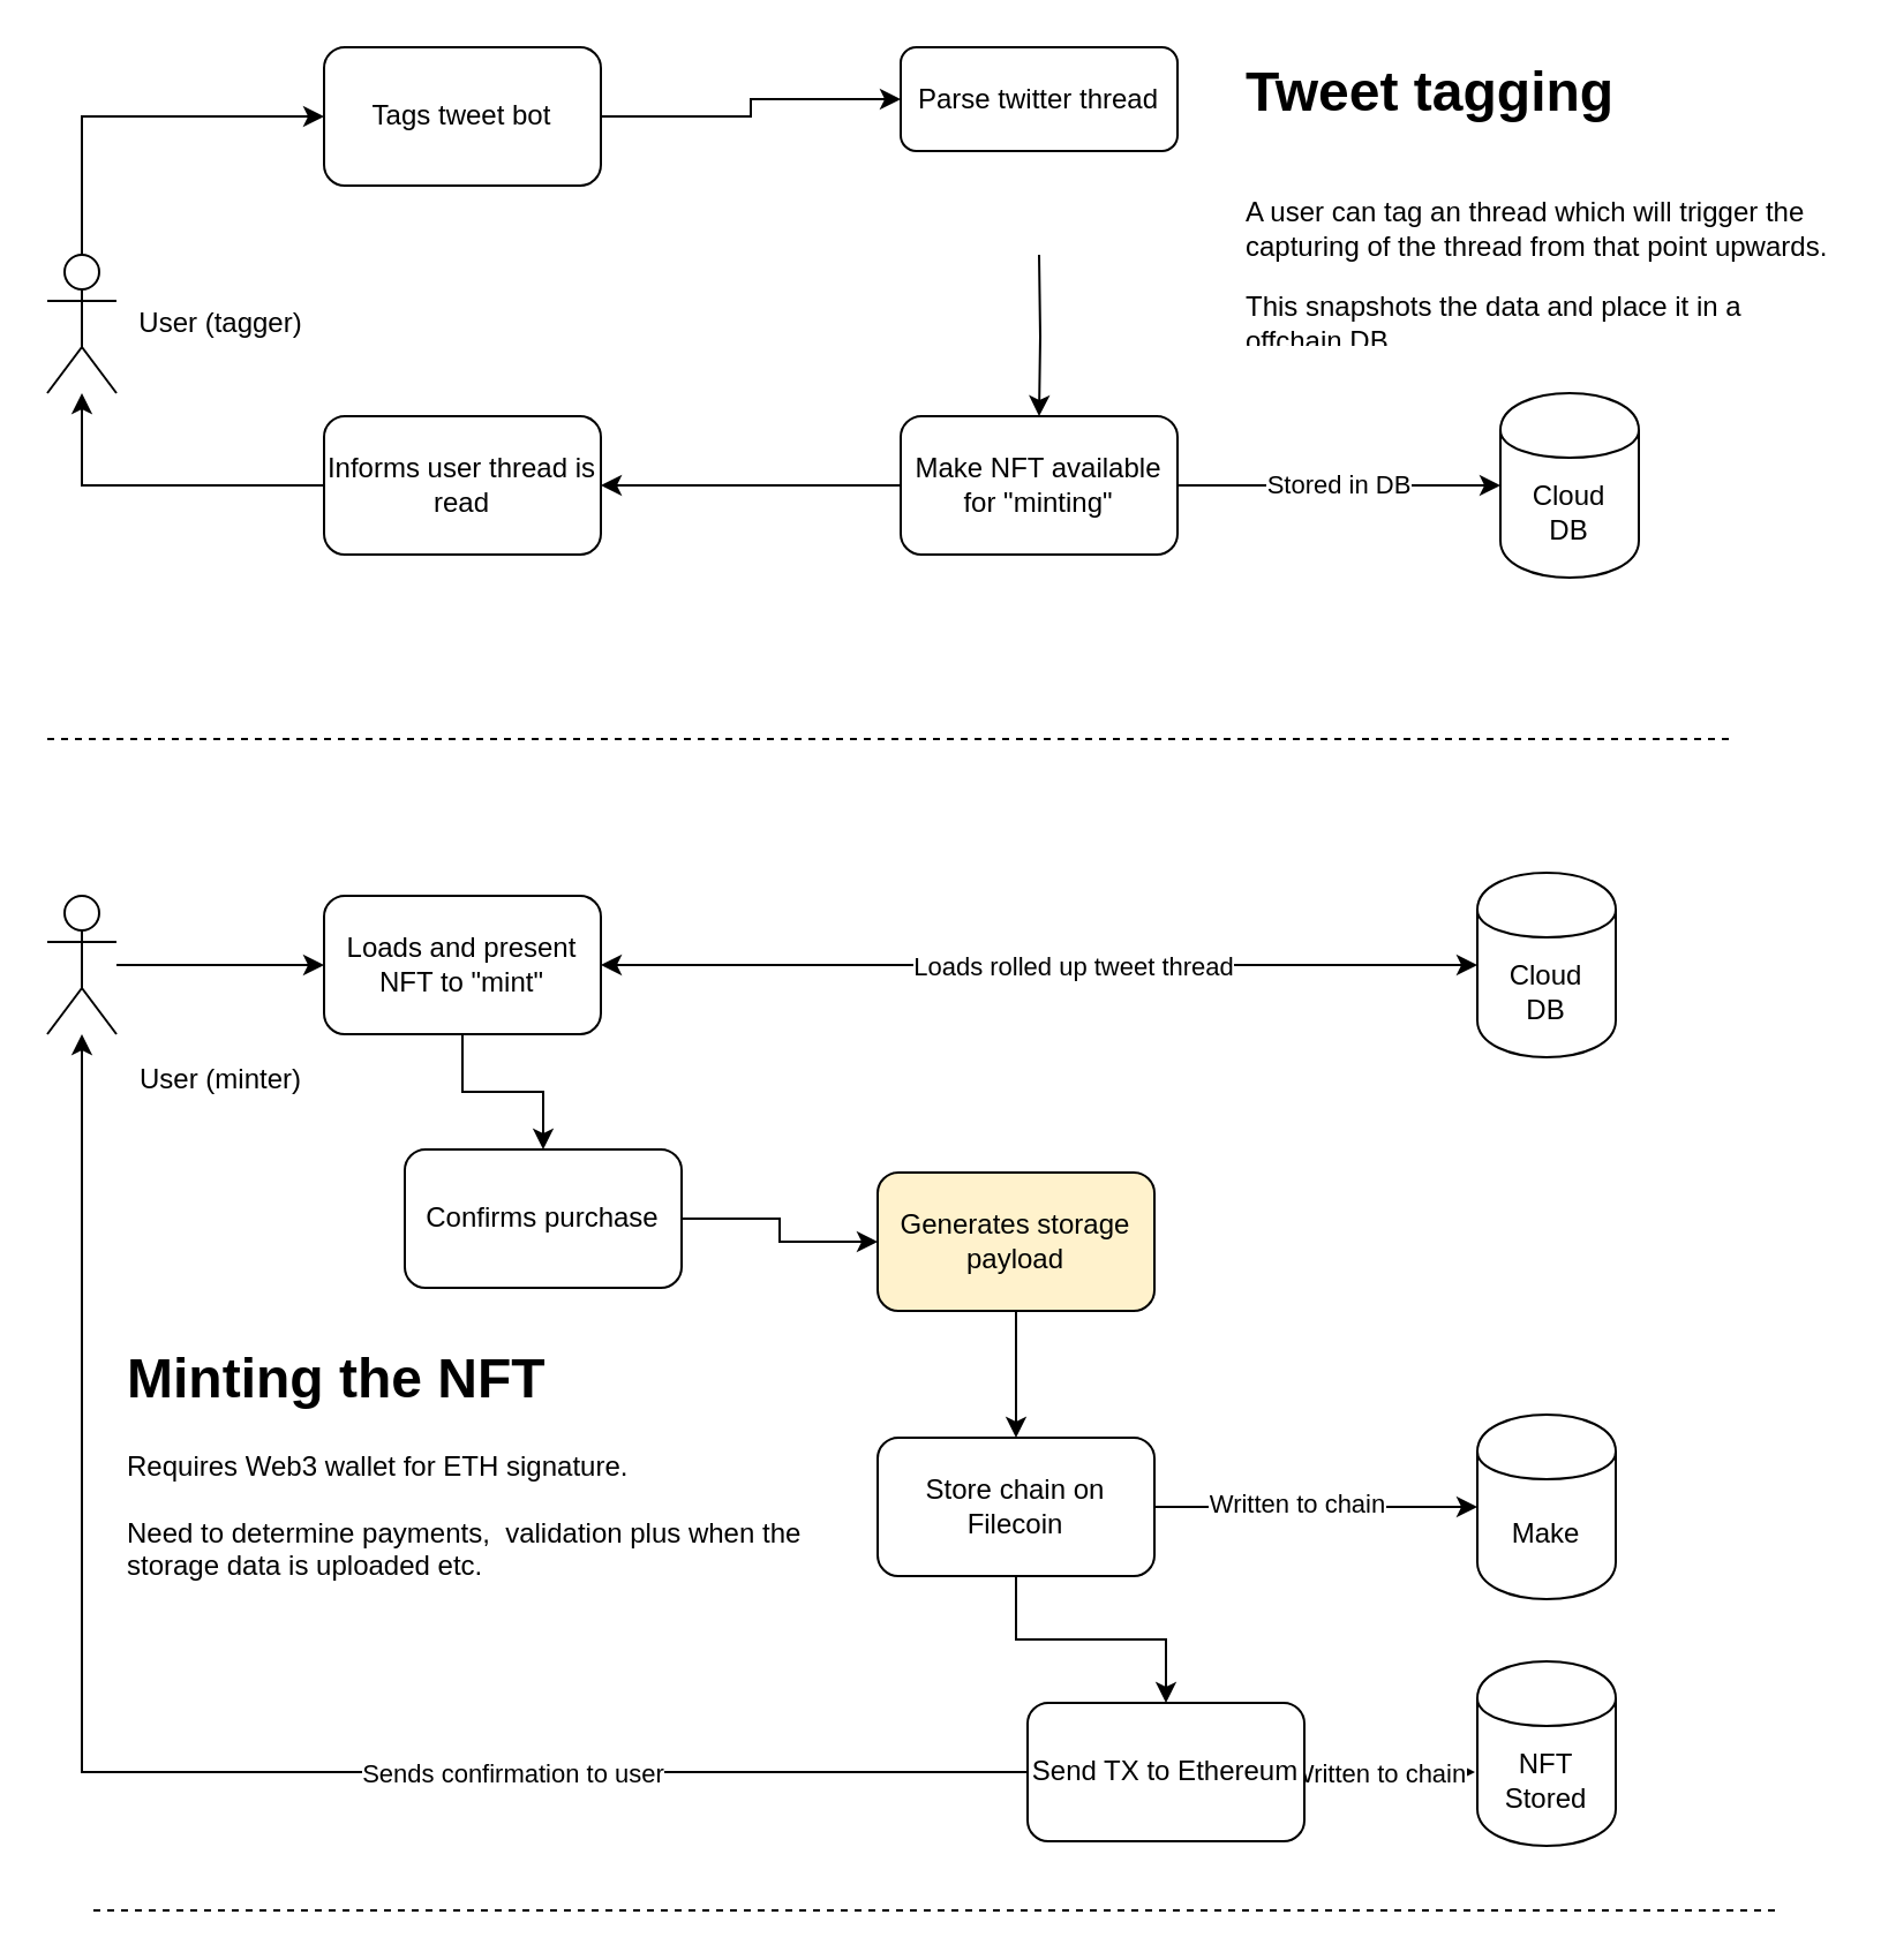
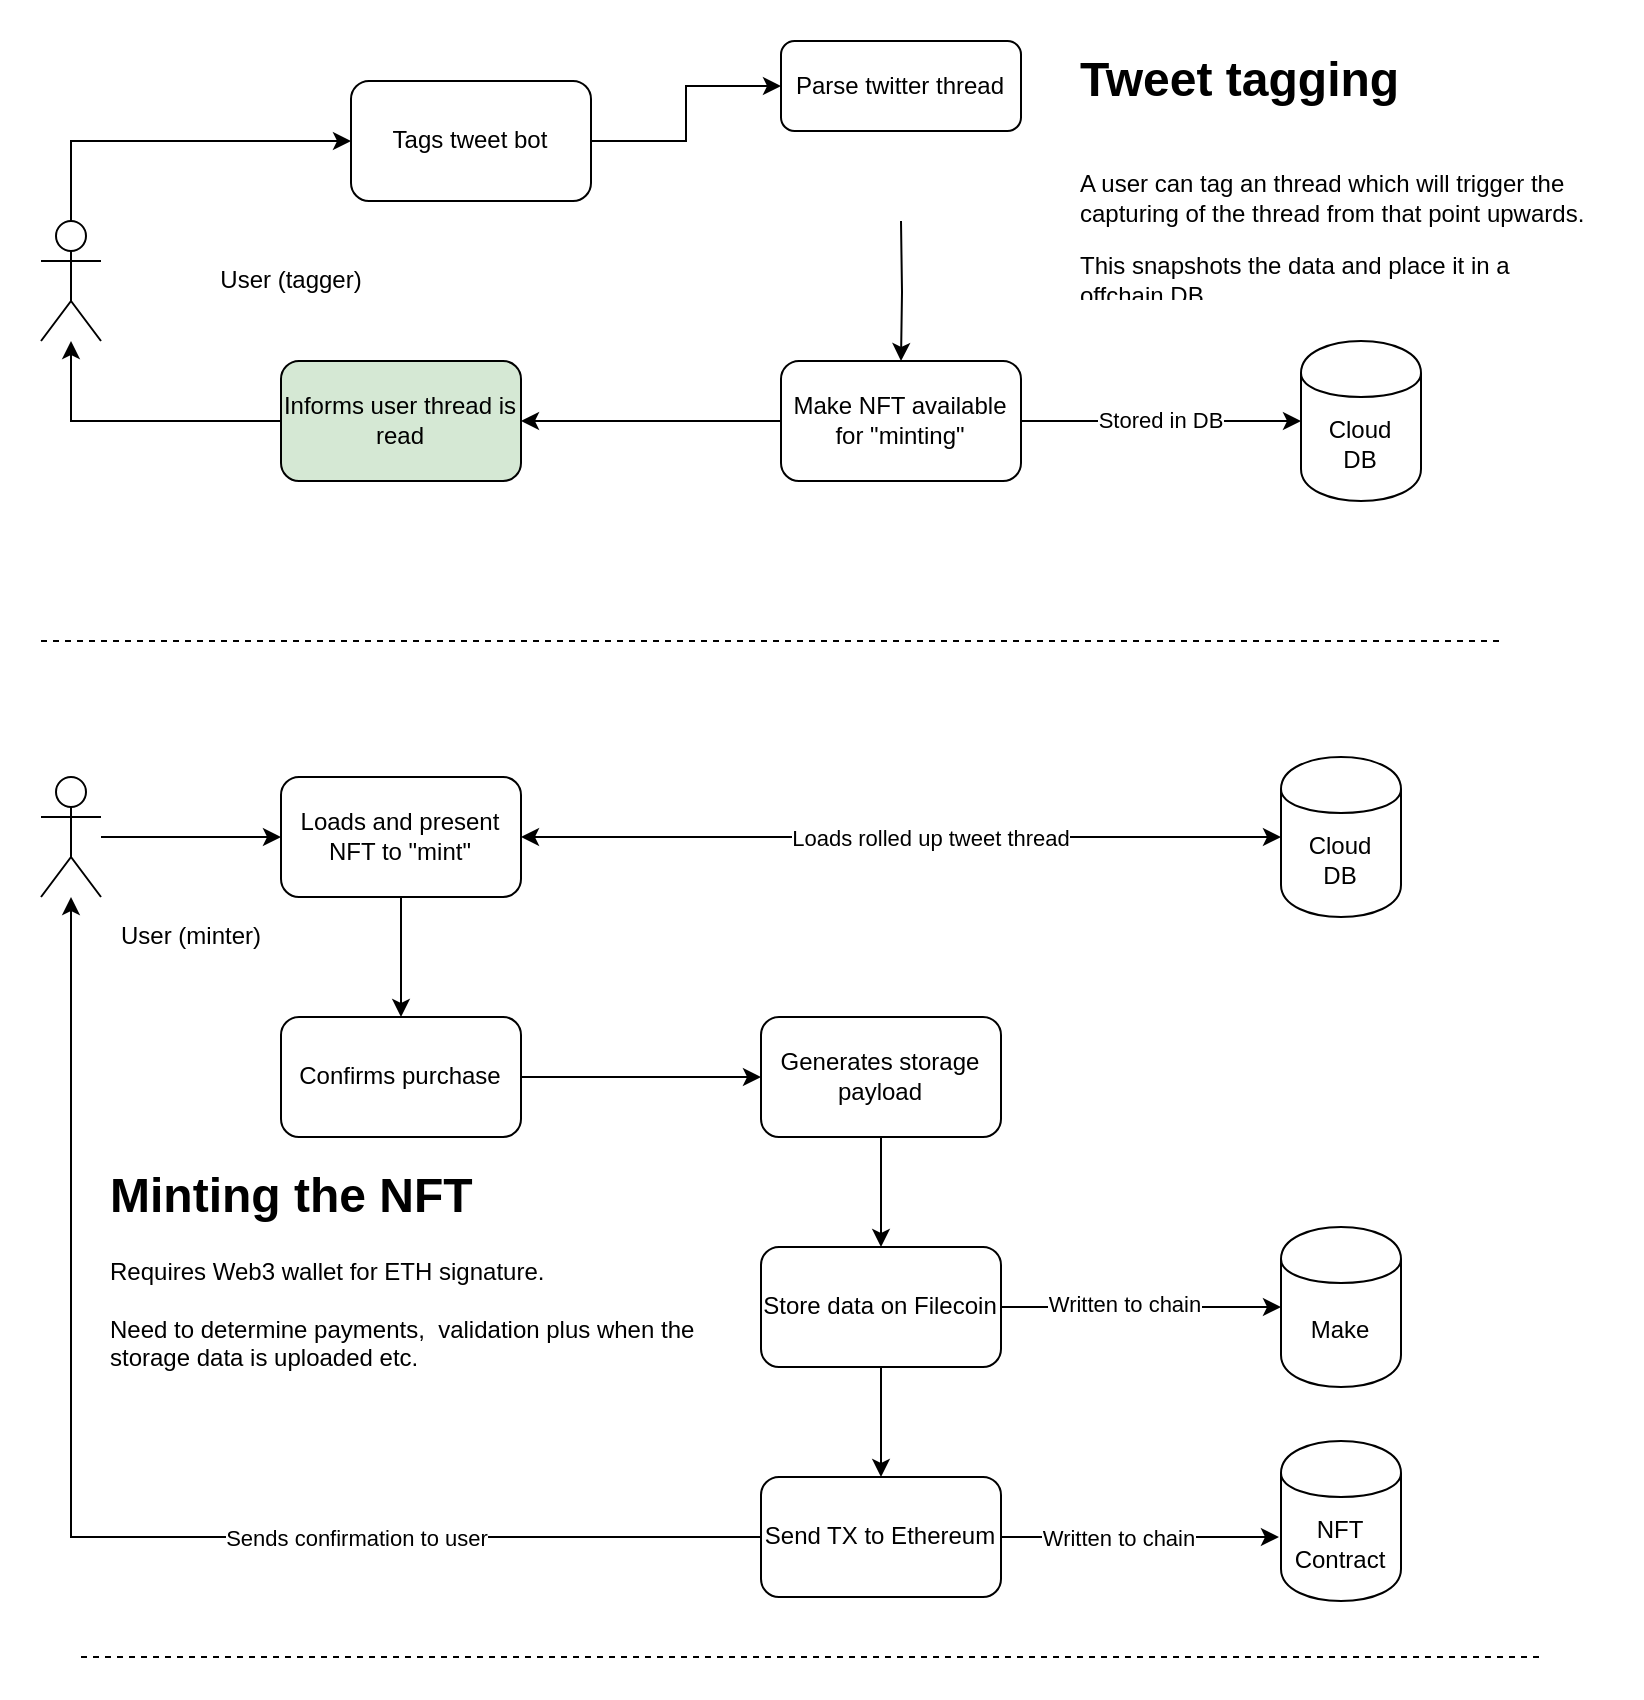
- <mxCell id="5" value="Tags tweet bot" style="rounded=1;whiteSpace=wrap;html=1;" vertex="1" parent="1"><mxGeometry x="140" y="20" width="120" height="60" as="geometry" /></mxCell>
+ <mxCell id="5" value="Tags tweet bot" style="rounded=1;whiteSpace=wrap;html=1;" vertex="1" parent="1"><mxGeometry x="175" y="40" width="120" height="60" as="geometry" /></mxCell>
- <mxCell id="14" value="User (tagger)" style="text;html=1;align=center;verticalAlign=middle;resizable=0;points=[];autosize=1;" vertex="1" parent="1"><mxGeometry x="50" y="130" width="90" height="20" as="geometry" /></mxCell>
+ <mxCell id="14" value="User (tagger)" style="text;html=1;align=center;verticalAlign=middle;resizable=0;points=[];autosize=1;" vertex="1" parent="1"><mxGeometry x="100" y="130" width="90" height="20" as="geometry" /></mxCell>
- <mxCell id="13" value="Informs user thread is read" style="rounded=1;whiteSpace=wrap;html=1;" vertex="1" parent="1"><mxGeometry x="140" y="180" width="120" height="60" as="geometry" /></mxCell>
+ <mxCell id="13" value="Informs user thread is read" style="rounded=1;whiteSpace=wrap;html=1;fillColor=#d5e8d4;" vertex="1" parent="1"><mxGeometry x="140" y="180" width="120" height="60" as="geometry" /></mxCell>
- <mxCell id="25" value="Confirms purchase" style="rounded=1;whiteSpace=wrap;html=1;" vertex="1" parent="1"><mxGeometry x="175" y="498" width="120" height="60" as="geometry" /></mxCell>
+ <mxCell id="25" value="Confirms purchase" style="rounded=1;whiteSpace=wrap;html=1;" vertex="1" parent="1"><mxGeometry x="140" y="508" width="120" height="60" as="geometry" /></mxCell>
- <mxCell id="27" value="Generates storage payload" style="rounded=1;whiteSpace=wrap;html=1;fillColor=#fff2cc;" vertex="1" parent="1"><mxGeometry x="380" y="508" width="120" height="60" as="geometry" /></mxCell>
+ <mxCell id="27" value="Generates storage payload" style="rounded=1;whiteSpace=wrap;html=1;" vertex="1" parent="1"><mxGeometry x="380" y="508" width="120" height="60" as="geometry" /></mxCell>
- <mxCell id="32" value="Store chain on Filecoin" style="rounded=1;whiteSpace=wrap;html=1;" vertex="1" parent="1"><mxGeometry x="380" y="623" width="120" height="60" as="geometry" /></mxCell>
+ <mxCell id="32" value="Store data on Filecoin" style="rounded=1;whiteSpace=wrap;html=1;" vertex="1" parent="1"><mxGeometry x="380" y="623" width="120" height="60" as="geometry" /></mxCell>
- <mxCell id="37" value="Send TX to Ethereum" style="rounded=1;whiteSpace=wrap;html=1;" vertex="1" parent="1"><mxGeometry x="445" y="738" width="120" height="60" as="geometry" /></mxCell>
+ <mxCell id="37" value="Send TX to Ethereum" style="rounded=1;whiteSpace=wrap;html=1;" vertex="1" parent="1"><mxGeometry x="380" y="738" width="120" height="60" as="geometry" /></mxCell>
- <mxCell id="38" value="NFT Stored" style="shape=cylinder;whiteSpace=wrap;html=1;boundedLbl=1;backgroundOutline=1;" vertex="1" parent="1"><mxGeometry x="640" y="720" width="60" height="80" as="geometry" /></mxCell>
+ <mxCell id="38" value="NFT Contract" style="shape=cylinder;whiteSpace=wrap;html=1;boundedLbl=1;backgroundOutline=1;" vertex="1" parent="1"><mxGeometry x="640" y="720" width="60" height="80" as="geometry" /></mxCell>
